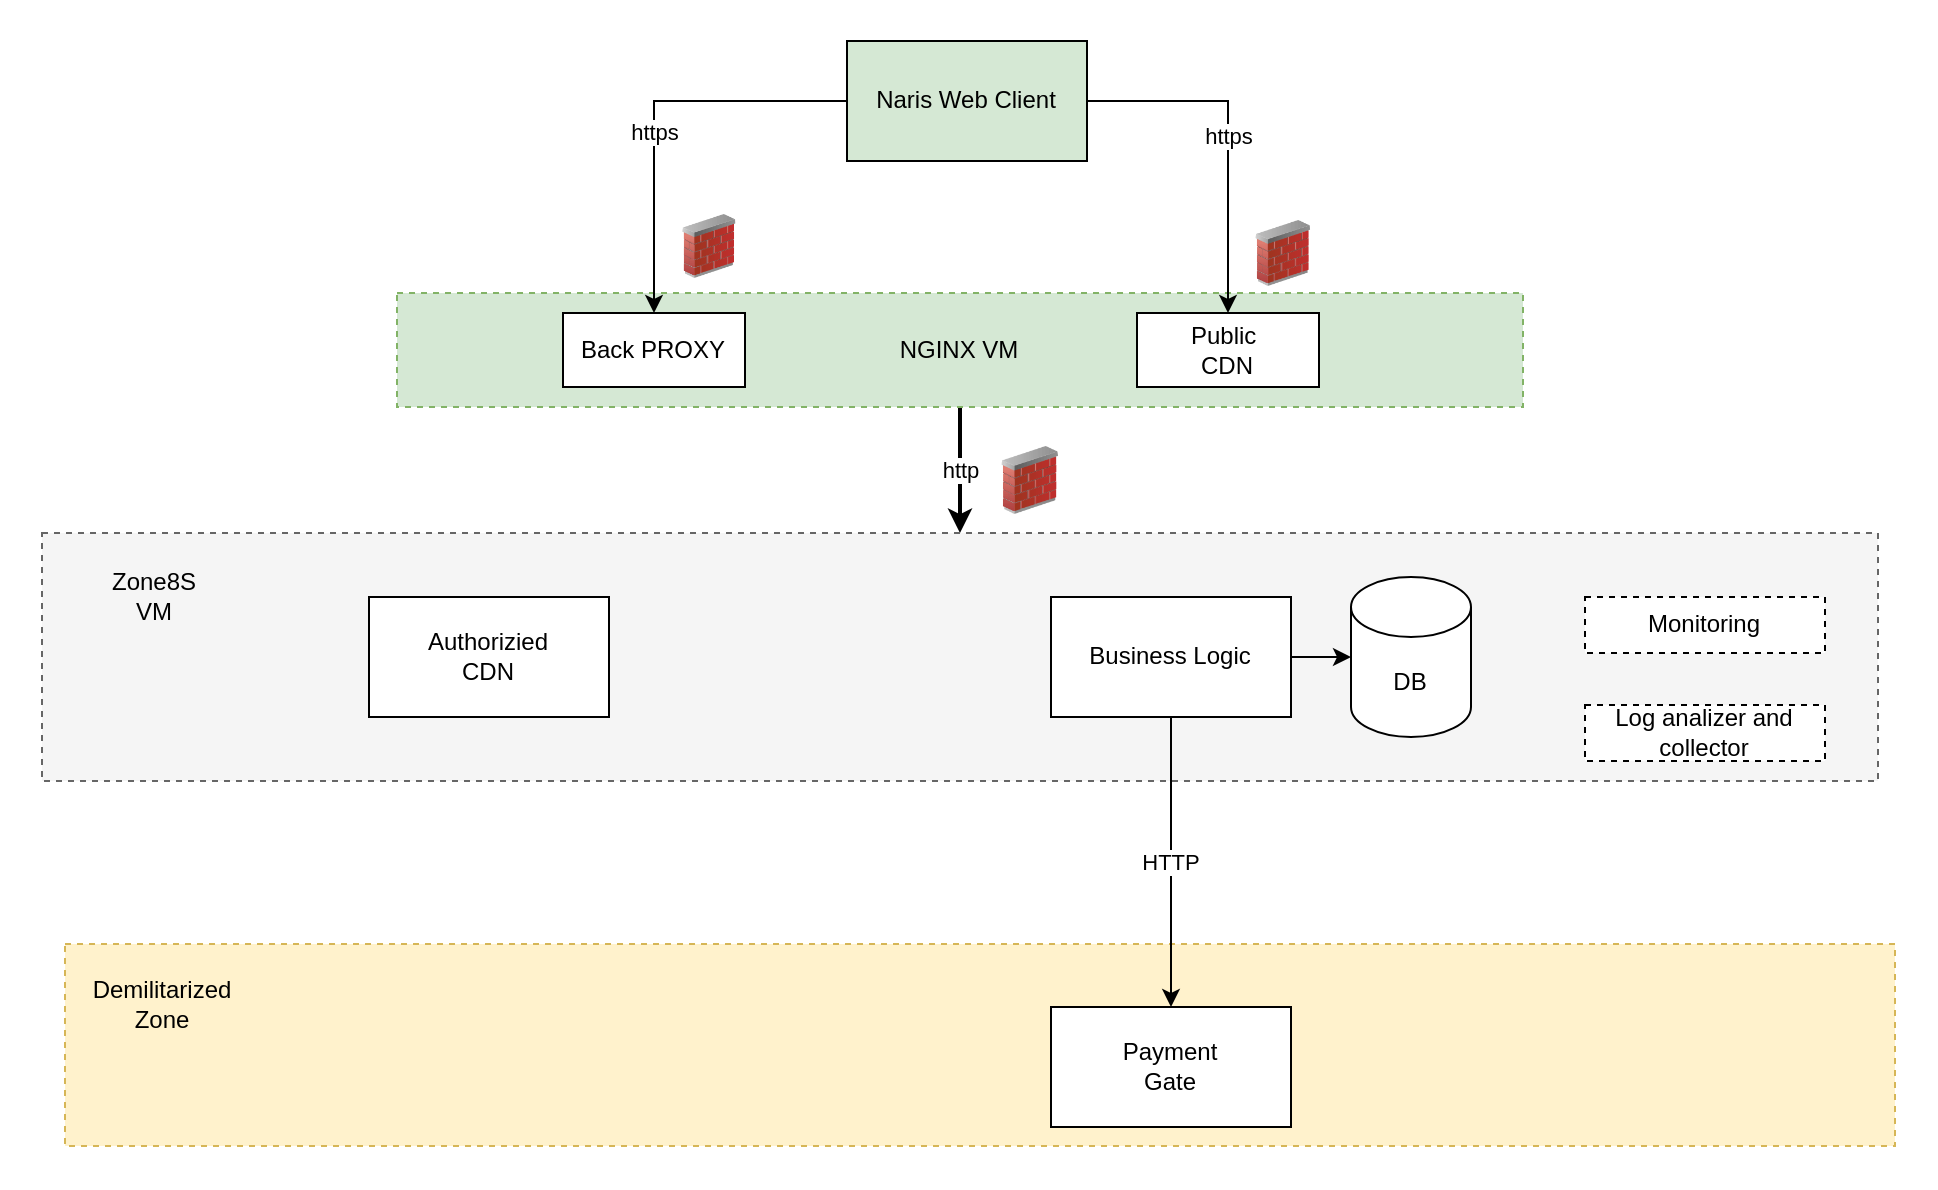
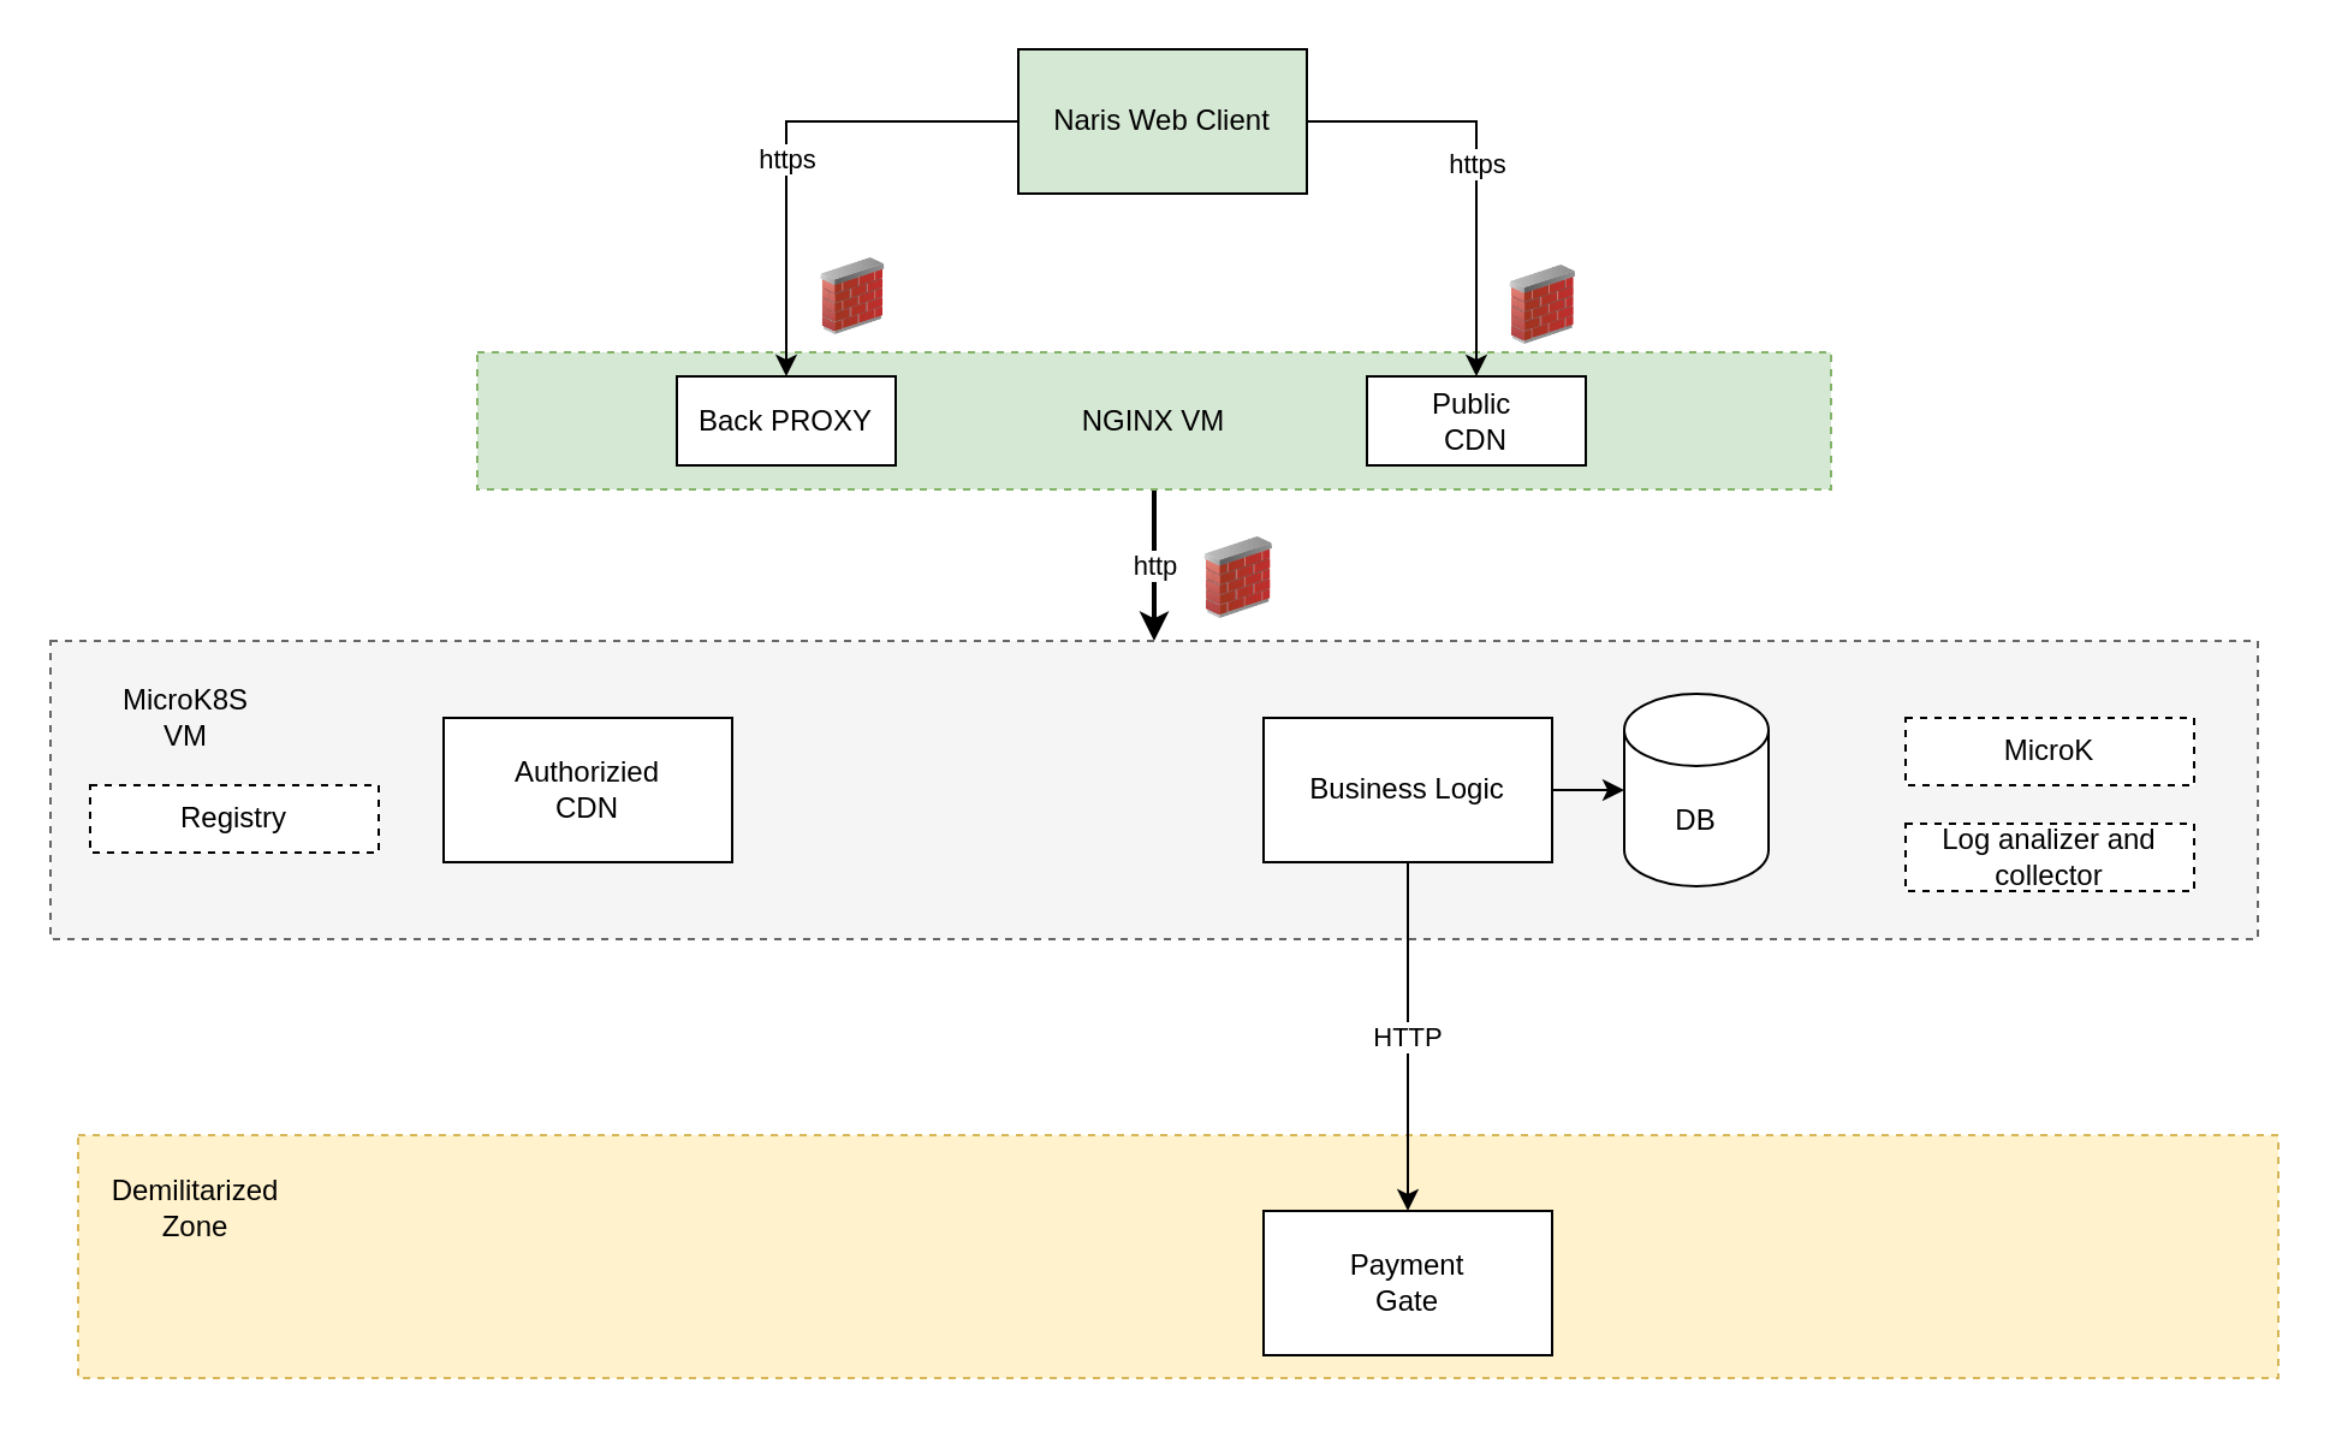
- <mxCell id="16" value="Zone8S VM" style="text;html=1;strokeColor=none;fillColor=none;align=center;verticalAlign=middle;whiteSpace=wrap;rounded=0;" parent="1" vertex="1"><mxGeometry x="47" y="283" width="60" height="30" as="geometry" /></mxCell>
+ <mxCell id="16" value="MicroK8S VM" style="text;html=1;strokeColor=none;fillColor=none;align=center;verticalAlign=middle;whiteSpace=wrap;rounded=0;" parent="1" vertex="1"><mxGeometry x="47" y="283" width="60" height="30" as="geometry" /></mxCell>
- <mxCell id="18" value="Monitoring" style="rounded=0;whiteSpace=wrap;html=1;dashed=1;" parent="1" vertex="1"><mxGeometry x="792" y="298" width="120" height="28" as="geometry" /></mxCell>
+ <mxCell id="18" value="MicroK" style="rounded=0;whiteSpace=wrap;html=1;dashed=1;" parent="1" vertex="1"><mxGeometry x="792" y="298" width="120" height="28" as="geometry" /></mxCell>
+ <mxCell id="24" value="Registry" style="rounded=0;whiteSpace=wrap;html=1;dashed=1;" parent="1" vertex="1"><mxGeometry x="37" y="326" width="120" height="28" as="geometry" /></mxCell>
- <mxCell id="19" value="Log analizer and collector" style="rounded=0;whiteSpace=wrap;html=1;dashed=1;" parent="1" vertex="1"><mxGeometry x="792" y="352" width="120" height="28" as="geometry" /></mxCell>
+ <mxCell id="19" value="Log analizer and collector" style="rounded=0;whiteSpace=wrap;html=1;dashed=1;" parent="1" vertex="1"><mxGeometry x="792" y="342" width="120" height="28" as="geometry" /></mxCell>
